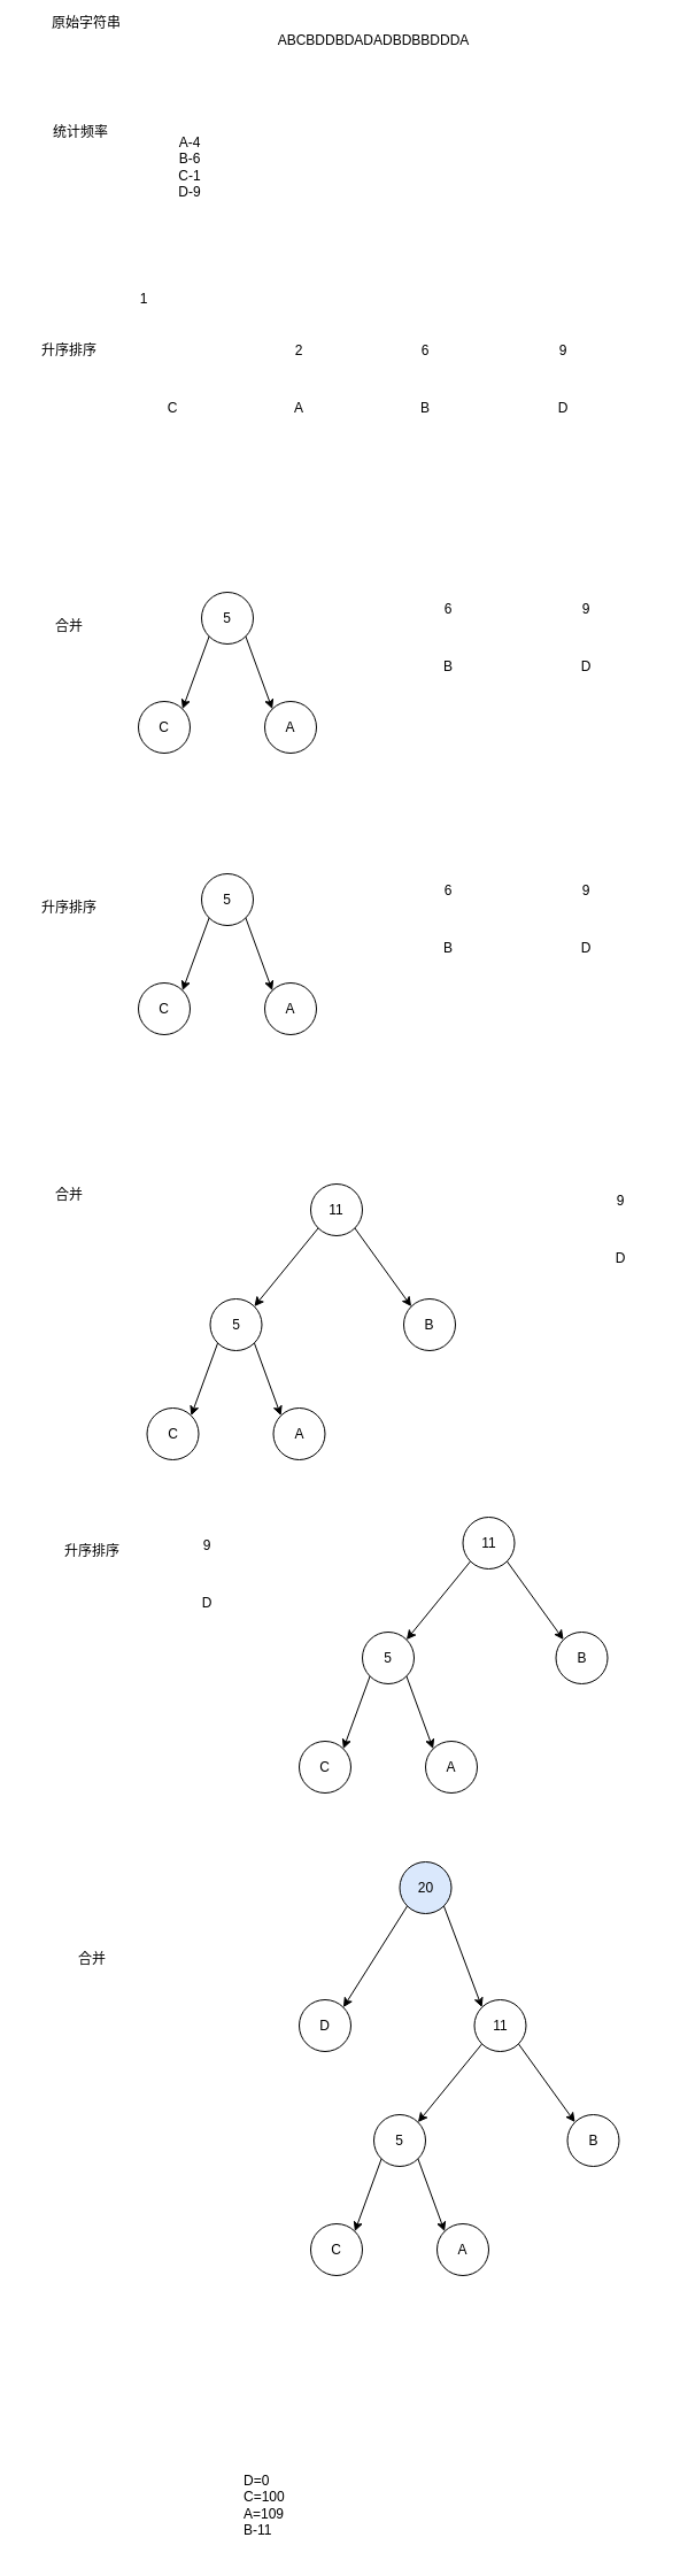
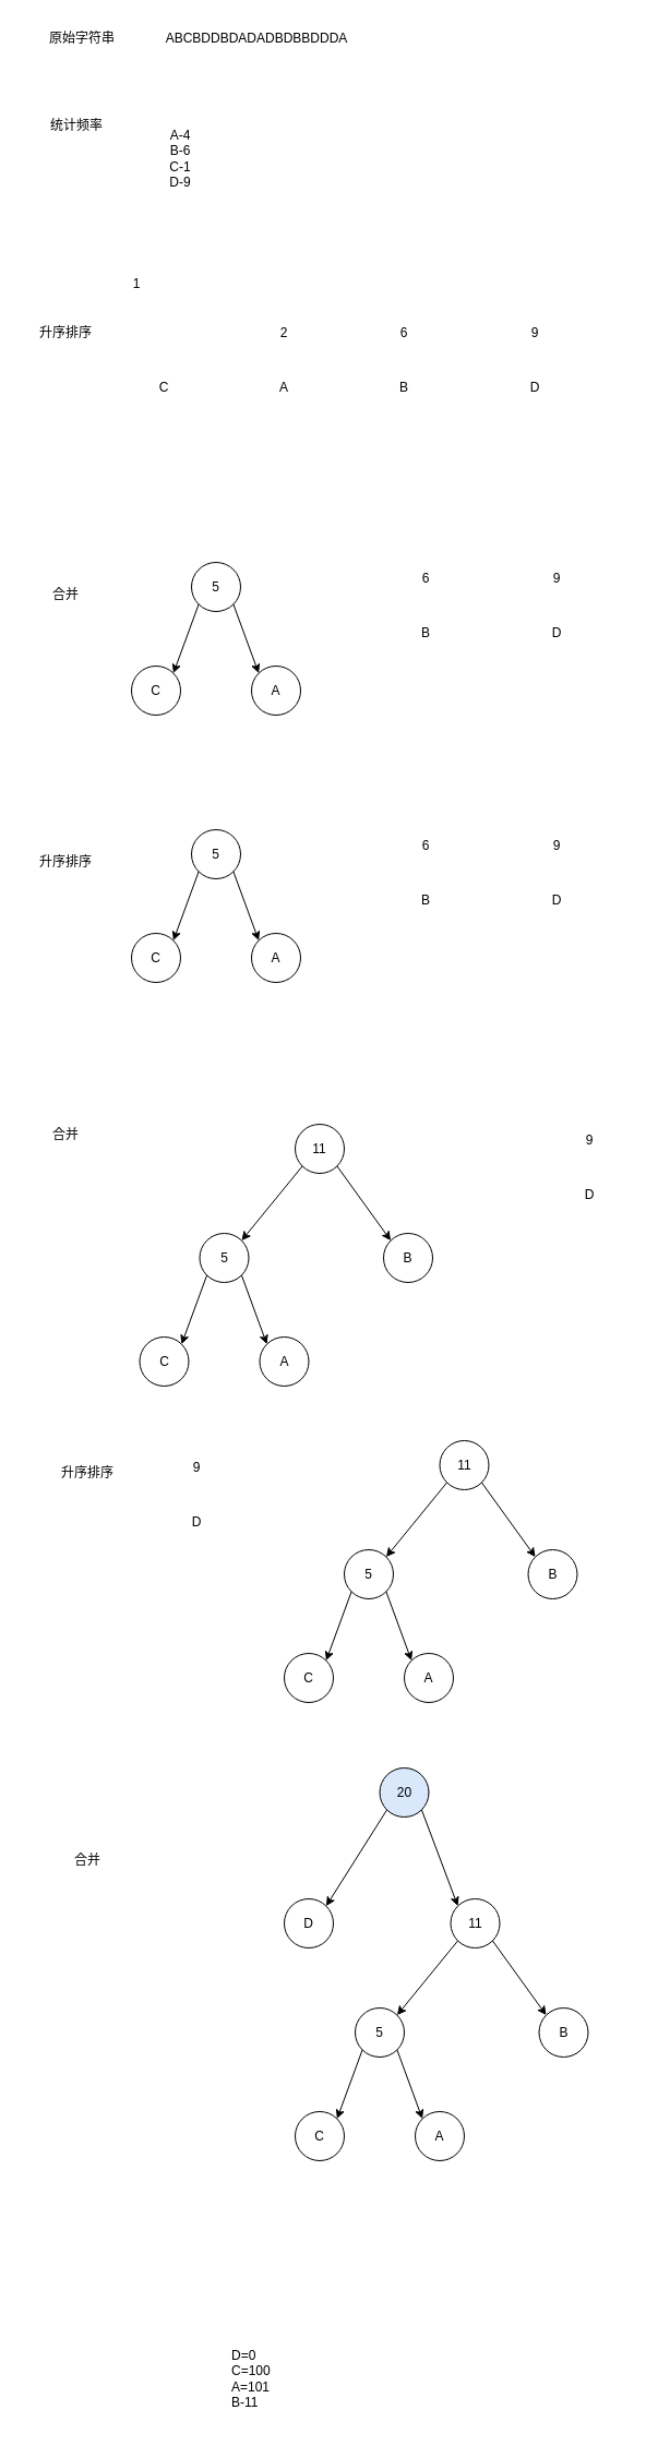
- <mxCell id="2" value="原始字符串" style="text;html=1;align=center;verticalAlign=middle;whiteSpace=wrap;rounded=0;" vertex="1" parent="1"><mxGeometry x="20" y="5" width="110" height="30" as="geometry" /></mxCell>
+ <mxCell id="2" value="原始字符串" style="text;html=1;align=center;verticalAlign=middle;whiteSpace=wrap;rounded=0;" vertex="1" parent="1"><mxGeometry x="20" y="20" width="110" height="30" as="geometry" /></mxCell>
- <mxCell id="3" value="ABCBDDBDADADBDBBDDDA" style="text;html=1;align=center;verticalAlign=middle;whiteSpace=wrap;rounded=0;" vertex="1" parent="1"><mxGeometry x="230" y="20" width="190" height="30" as="geometry" /></mxCell>
+ <mxCell id="3" value="ABCBDDBDADADBDBBDDDA" style="text;html=1;align=center;verticalAlign=middle;whiteSpace=wrap;rounded=0;" vertex="1" parent="1"><mxGeometry x="140" y="20" width="190" height="30" as="geometry" /></mxCell>
- <mxCell id="73" value="D=0&lt;div&gt;C=100&lt;/div&gt;&lt;div&gt;A=109&lt;/div&gt;&lt;div&gt;B-11&lt;/div&gt;" style="text;html=1;align=left;verticalAlign=middle;whiteSpace=wrap;rounded=0;" vertex="1" parent="1"><mxGeometry x="210" y="2140" width="77.5" height="80" as="geometry" /></mxCell>
+ <mxCell id="73" value="D=0&lt;div&gt;C=100&lt;/div&gt;&lt;div&gt;A=101&lt;/div&gt;&lt;div&gt;B-11&lt;/div&gt;" style="text;html=1;align=left;verticalAlign=middle;whiteSpace=wrap;rounded=0;" vertex="1" parent="1"><mxGeometry x="210" y="2140" width="77.5" height="80" as="geometry" /></mxCell>
